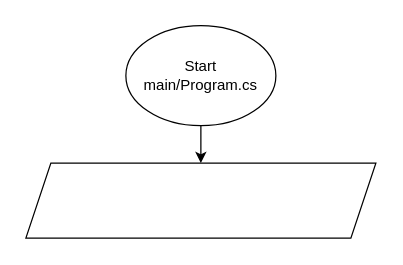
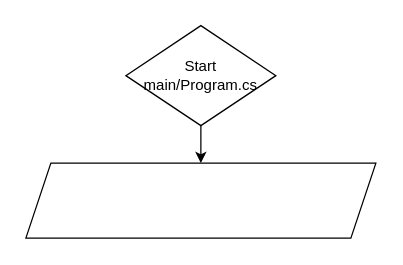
- <mxCell id="4" value="Start main/Program.cs" style="ellipse;whiteSpace=wrap;html=1;" vertex="1" parent="1"><mxGeometry x="100" y="20" width="120" height="80" as="geometry" /></mxCell>
+ <mxCell id="4" value="Start main/Program.cs" style="rhombus;whiteSpace=wrap;html=1;" vertex="1" parent="1"><mxGeometry x="100" y="20" width="120" height="80" as="geometry" /></mxCell>
